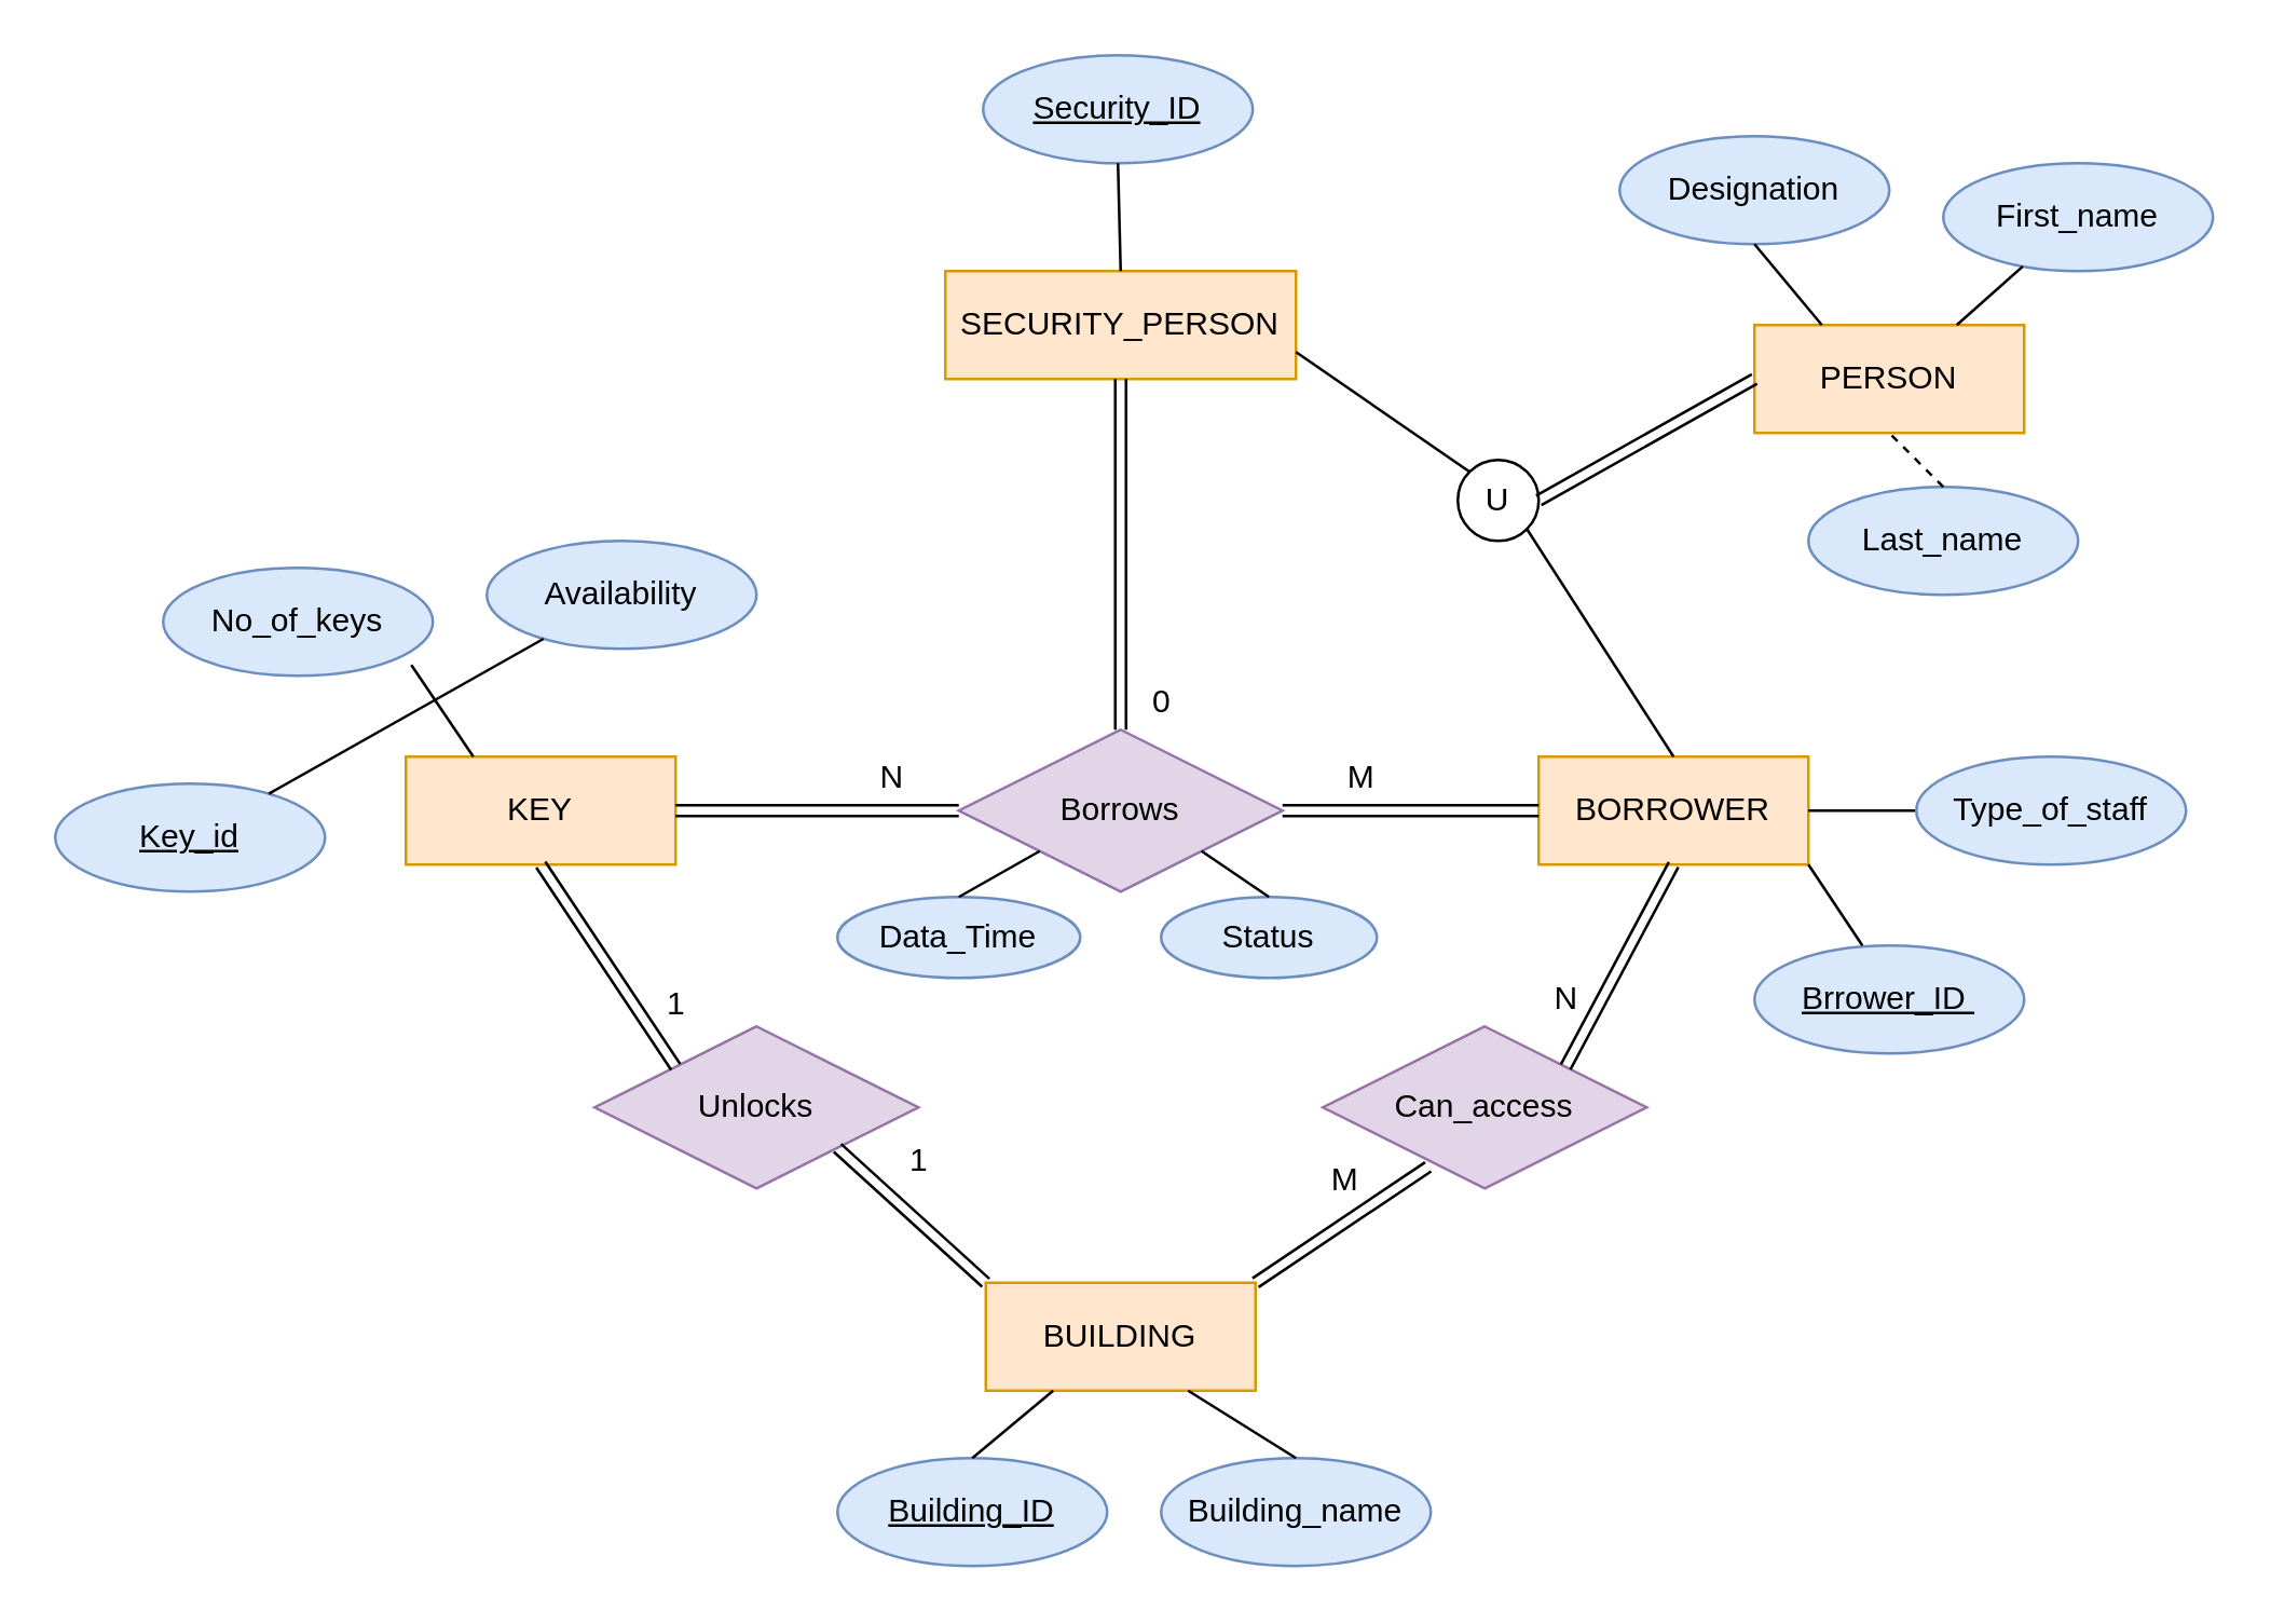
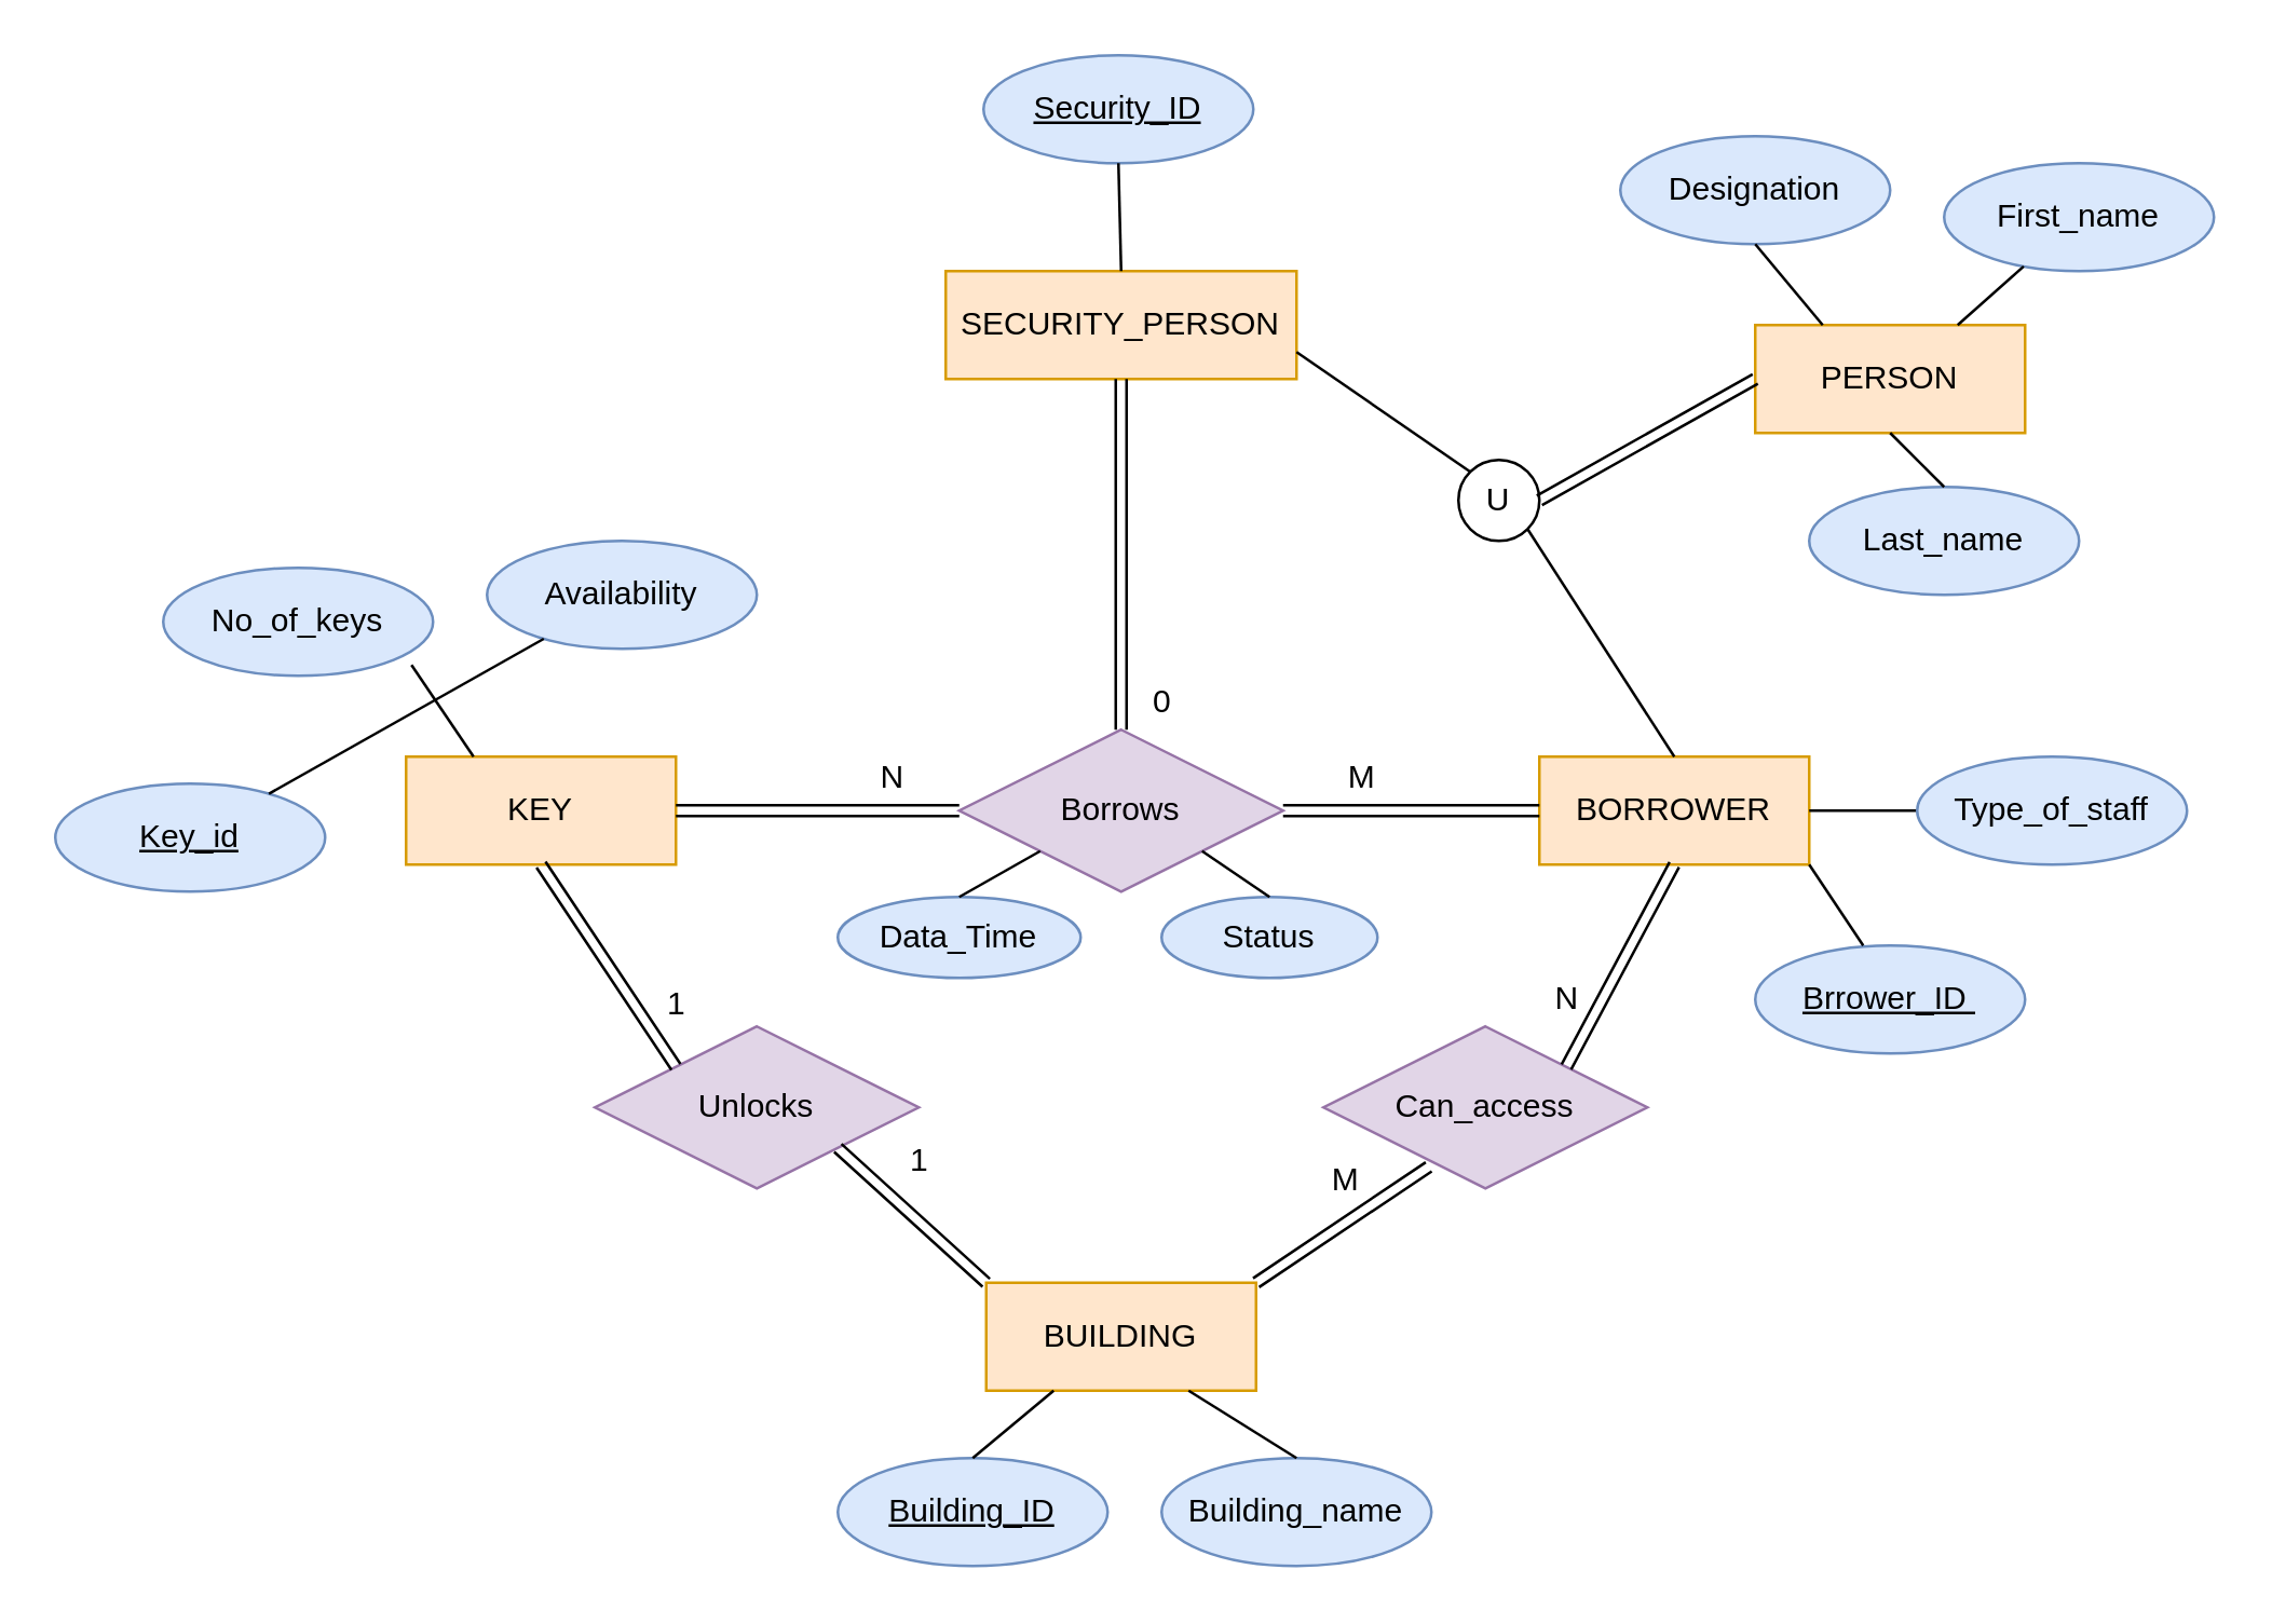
- <mxCell id="40" value="" style="endArrow=none;html=1;entryX=0.5;entryY=1;entryDx=0;entryDy=0;exitX=0.5;exitY=0;exitDx=0;exitDy=0;dashed=1;" edge="1" parent="1" source="36" target="7"><mxGeometry width="50" height="50" relative="1" as="geometry"><mxPoint x="690" y="200" as="sourcePoint" /><mxPoint x="740" y="150" as="targetPoint" /></mxGeometry></mxCell>
+ <mxCell id="40" value="" style="endArrow=none;html=1;entryX=0.5;entryY=1;entryDx=0;entryDy=0;exitX=0.5;exitY=0;exitDx=0;exitDy=0;" edge="1" parent="1" source="36" target="7"><mxGeometry width="50" height="50" relative="1" as="geometry"><mxPoint x="690" y="200" as="sourcePoint" /><mxPoint x="740" y="150" as="targetPoint" /></mxGeometry></mxCell>
